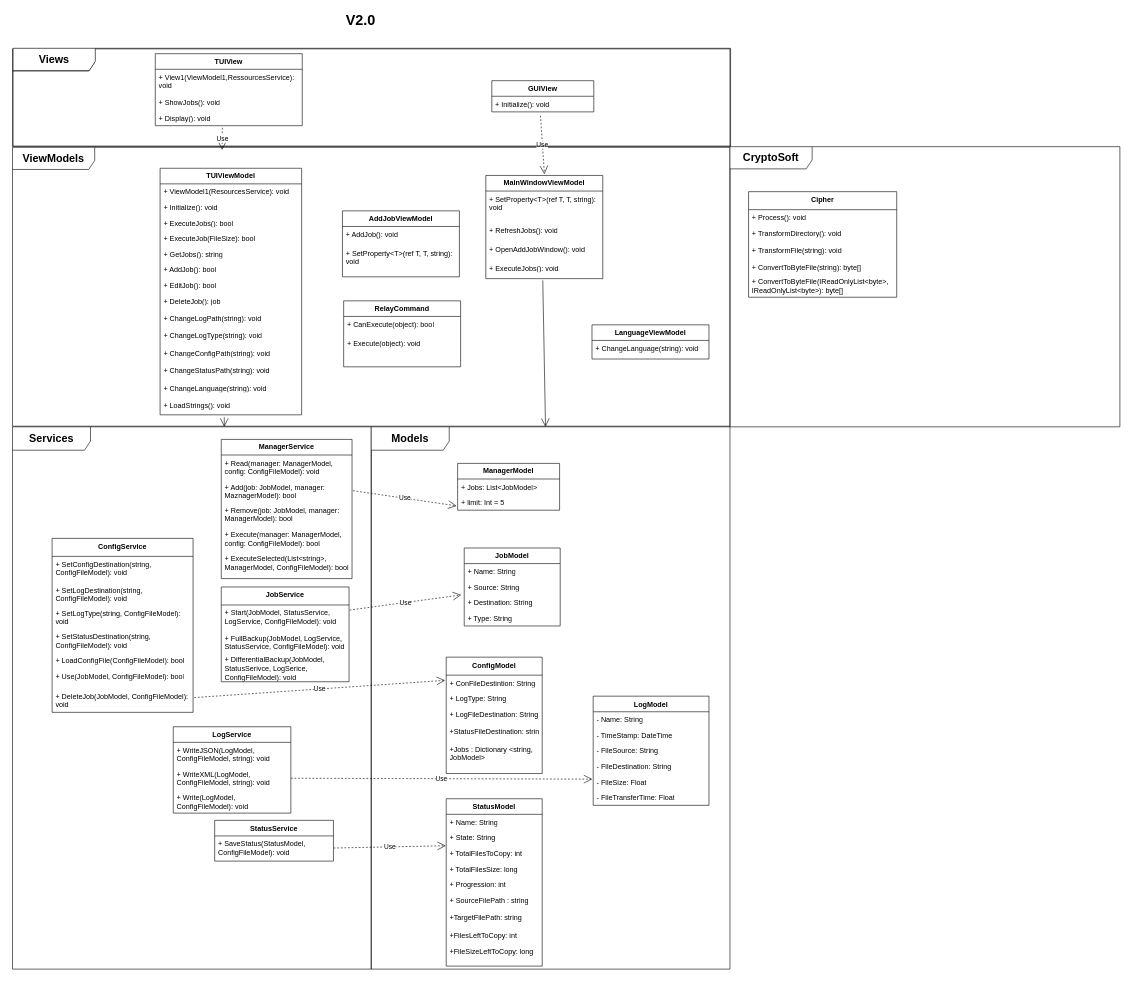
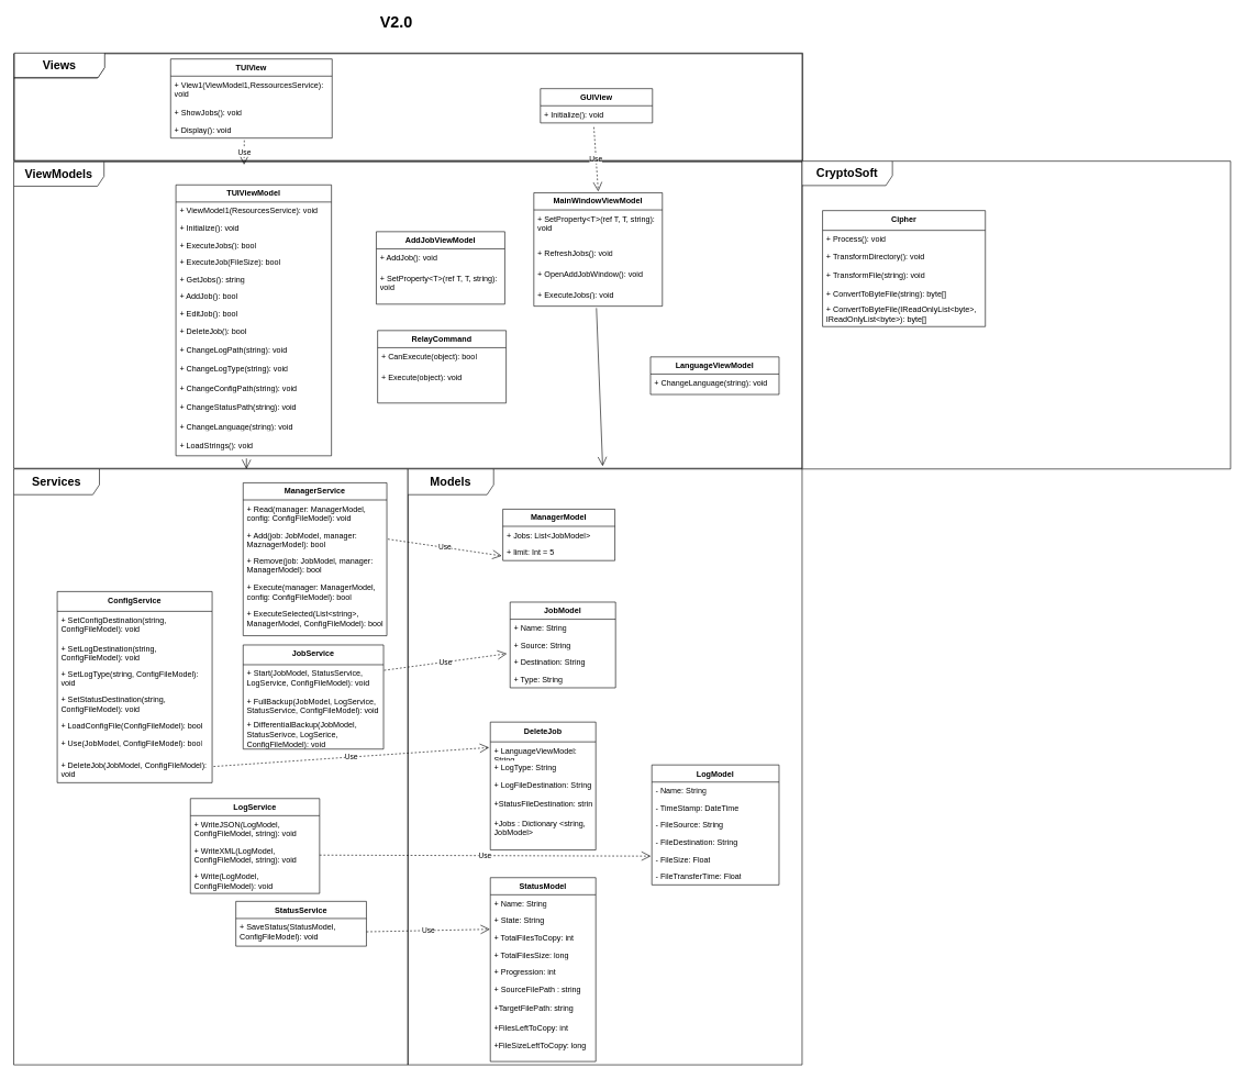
- <mxCell id="51" value="+ DeleteJob(): job" style="text;strokeColor=none;fillColor=none;align=left;verticalAlign=top;spacingLeft=4;spacingRight=4;overflow=hidden;rotatable=0;points=[[0,0.5],[1,0.5]];portConstraint=eastwest;whiteSpace=wrap;html=1;" parent="43" vertex="1"><mxGeometry y="208" width="236" height="29" as="geometry" /></mxCell>
+ <mxCell id="51" value="+ DeleteJob(): bool" style="text;strokeColor=none;fillColor=none;align=left;verticalAlign=top;spacingLeft=4;spacingRight=4;overflow=hidden;rotatable=0;points=[[0,0.5],[1,0.5]];portConstraint=eastwest;whiteSpace=wrap;html=1;" parent="43" vertex="1"><mxGeometry y="208" width="236" height="29" as="geometry" /></mxCell>
- <mxCell id="84" value="" style="endArrow=open;endFill=1;endSize=12;html=1;rounded=0;exitX=0.487;exitY=1.093;exitDx=0;exitDy=0;exitPerimeter=0;" parent="1" source="62" target="41" edge="1"><mxGeometry width="160" relative="1" as="geometry"><mxPoint x="916.36" y="638.586" as="sourcePoint" /><mxPoint x="612" y="718" as="targetPoint" /></mxGeometry></mxCell>
+ <mxCell id="84" value="" style="endArrow=open;endFill=1;endSize=12;html=1;rounded=0;exitX=0.487;exitY=1.093;exitDx=0;exitDy=0;exitPerimeter=0;entryX=0.747;entryY=0.993;entryDx=0;entryDy=0;entryPerimeter=0;" parent="1" source="62" target="42" edge="1"><mxGeometry width="160" relative="1" as="geometry"><mxPoint x="916.36" y="638.586" as="sourcePoint" /><mxPoint x="612" y="718" as="targetPoint" /></mxGeometry></mxCell>
- <mxCell id="79" value="ConfigModel" style="swimlane;fontStyle=1;align=center;verticalAlign=top;childLayout=stackLayout;horizontal=1;startSize=30;horizontalStack=0;resizeParent=1;resizeParentMax=0;resizeLast=0;collapsible=1;marginBottom=0;whiteSpace=wrap;html=1;" parent="1" vertex="1"><mxGeometry x="743" y="1095" width="160" height="194" as="geometry" /></mxCell>
+ <mxCell id="79" value="DeleteJob" style="swimlane;fontStyle=1;align=center;verticalAlign=top;childLayout=stackLayout;horizontal=1;startSize=30;horizontalStack=0;resizeParent=1;resizeParentMax=0;resizeLast=0;collapsible=1;marginBottom=0;whiteSpace=wrap;html=1;" parent="1" vertex="1"><mxGeometry x="743" y="1095" width="160" height="194" as="geometry" /></mxCell>
- <mxCell id="80" value="+ ConFileDestintion: String" style="text;strokeColor=none;fillColor=none;align=left;verticalAlign=top;spacingLeft=4;spacingRight=4;overflow=hidden;rotatable=0;points=[[0,0.5],[1,0.5]];portConstraint=eastwest;whiteSpace=wrap;html=1;" parent="79" vertex="1"><mxGeometry y="30" width="160" height="26" as="geometry" /></mxCell>
+ <mxCell id="80" value="+ LanguageViewModel: String" style="text;strokeColor=none;fillColor=none;align=left;verticalAlign=top;spacingLeft=4;spacingRight=4;overflow=hidden;rotatable=0;points=[[0,0.5],[1,0.5]];portConstraint=eastwest;whiteSpace=wrap;html=1;" parent="79" vertex="1"><mxGeometry y="30" width="160" height="26" as="geometry" /></mxCell>
